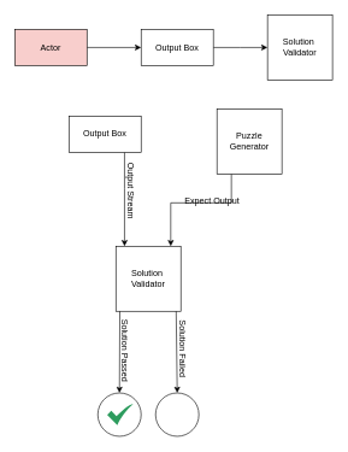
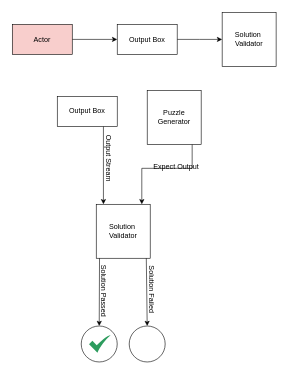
- <mxCell id="8" value="Puzzle Generator" style="rounded=0;whiteSpace=wrap;html=1;" vertex="1" parent="1"><mxGeometry x="300" y="150" width="90" height="90" as="geometry" /></mxCell>
+ <mxCell id="8" value="Puzzle Generator" style="rounded=0;whiteSpace=wrap;html=1;" vertex="1" parent="1"><mxGeometry x="245" y="150" width="90" height="90" as="geometry" /></mxCell>
